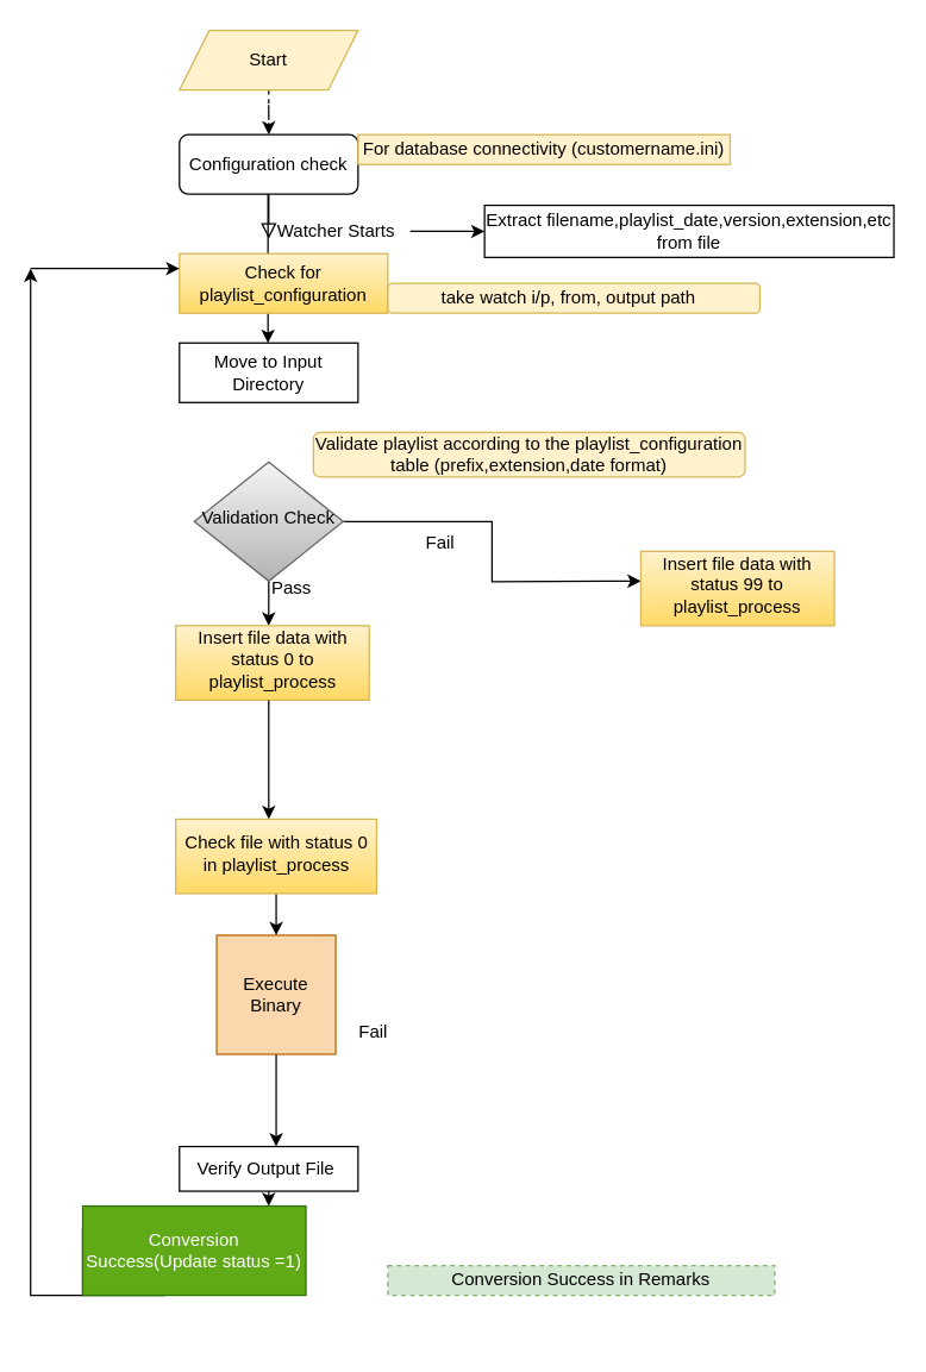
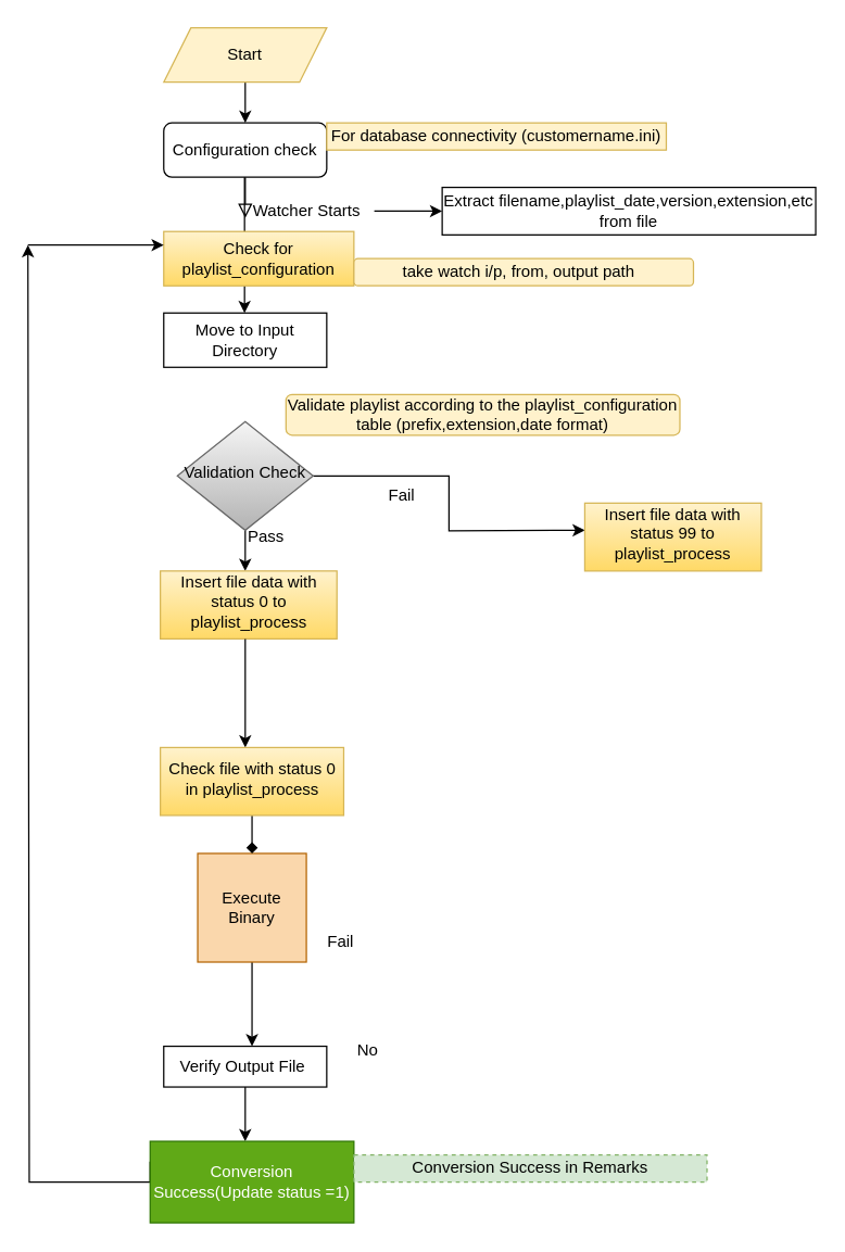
- <mxCell id="24" style="edgeStyle=orthogonalEdgeStyle;rounded=0;orthogonalLoop=1;jettySize=auto;html=1;entryX=0.5;entryY=0;entryDx=0;entryDy=0;dashed=1;" parent="1" source="25" target="3" edge="1"><mxGeometry relative="1" as="geometry" /></mxCell>
+ <mxCell id="24" style="edgeStyle=orthogonalEdgeStyle;rounded=0;orthogonalLoop=1;jettySize=auto;html=1;entryX=0.5;entryY=0;entryDx=0;entryDy=0;" parent="1" source="25" target="3" edge="1"><mxGeometry relative="1" as="geometry" /></mxCell>
- <mxCell id="32" value="" style="edgeStyle=orthogonalEdgeStyle;rounded=0;orthogonalLoop=1;jettySize=auto;html=1;" edge="1" parent="1" source="33" target="15"><mxGeometry relative="1" as="geometry"><Array as="points"><mxPoint x="183" y="630" /><mxPoint x="180" y="630" /></Array></mxGeometry></mxCell>
+ <mxCell id="32" value="" style="edgeStyle=orthogonalEdgeStyle;rounded=0;orthogonalLoop=1;jettySize=auto;html=1;endArrow=diamond;" edge="1" parent="1" source="33" target="15"><mxGeometry relative="1" as="geometry"><Array as="points"><mxPoint x="183" y="630" /><mxPoint x="180" y="630" /></Array></mxGeometry></mxCell>
+ <mxCell id="23" value="No" style="text;html=1;align=center;verticalAlign=middle;resizable=0;points=[];autosize=1;strokeColor=none;fillColor=none;" parent="1" vertex="1"><mxGeometry x="250" y="758" width="40" height="30" as="geometry" /></mxCell>
- <mxCell id="20" value="Conversion Success(Update status =1)" style="whiteSpace=wrap;html=1;fillColor=#60a917;fontColor=#ffffff;strokeColor=#2D7600;" parent="1" vertex="1"><mxGeometry x="55" y="810" width="150" height="60" as="geometry" /></mxCell>
+ <mxCell id="20" value="Conversion Success(Update status =1)" style="whiteSpace=wrap;html=1;fillColor=#60a917;fontColor=#ffffff;strokeColor=#2D7600;" parent="1" vertex="1"><mxGeometry x="110" y="840" width="150" height="60" as="geometry" /></mxCell>
